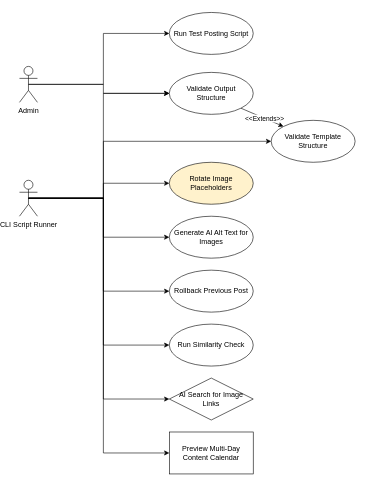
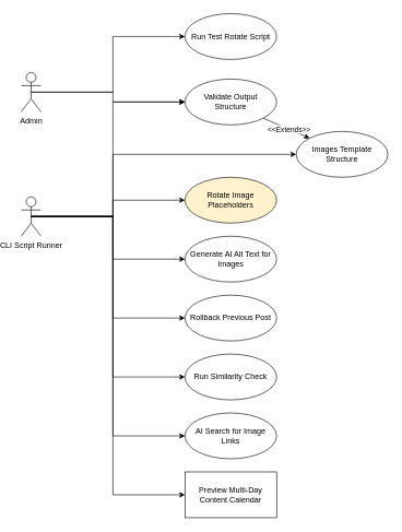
- <mxCell id="14" value="Run Test Posting Script" style="ellipse;whiteSpace=wrap;html=1;" vertex="1" parent="1"><mxGeometry x="270" y="20" width="140" height="70" as="geometry" /></mxCell>
+ <mxCell id="14" value="Run Test Rotate Script" style="ellipse;whiteSpace=wrap;html=1;" vertex="1" parent="1"><mxGeometry x="270" y="20" width="140" height="70" as="geometry" /></mxCell>
- <mxCell id="24" value="Validate Template&lt;div&gt;Structure&lt;/div&gt;" style="ellipse;whiteSpace=wrap;html=1;" vertex="1" parent="1"><mxGeometry x="440" y="200" width="140" height="70" as="geometry" /></mxCell>
+ <mxCell id="24" value="Images Template&lt;div&gt;Structure&lt;/div&gt;" style="ellipse;whiteSpace=wrap;html=1;" vertex="1" parent="1"><mxGeometry x="440" y="200" width="140" height="70" as="geometry" /></mxCell>
- <mxCell id="23" value="AI Search for Image Links" style="rhombus;whiteSpace=wrap;html=1;" vertex="1" parent="1"><mxGeometry x="270" y="630" width="140" height="70" as="geometry" /></mxCell>
+ <mxCell id="23" value="AI Search for Image Links" style="ellipse;whiteSpace=wrap;html=1;" vertex="1" parent="1"><mxGeometry x="270" y="630" width="140" height="70" as="geometry" /></mxCell>
